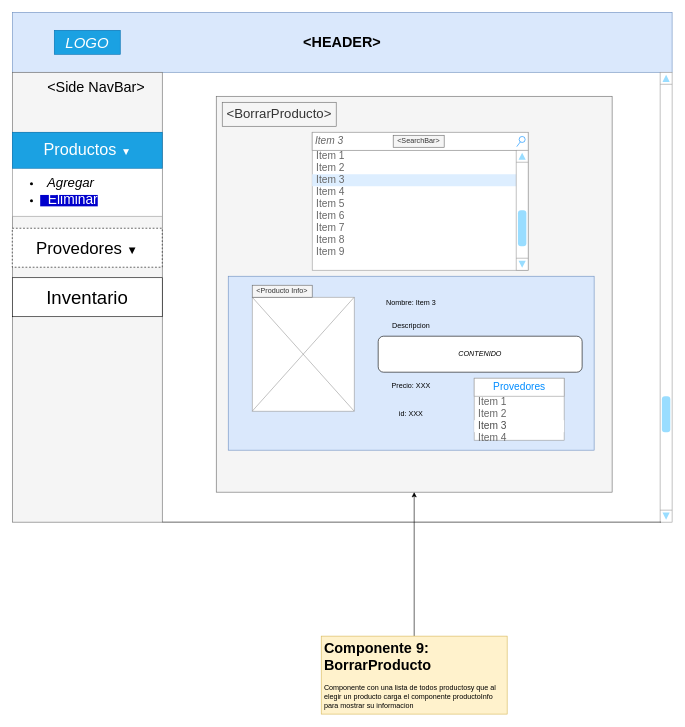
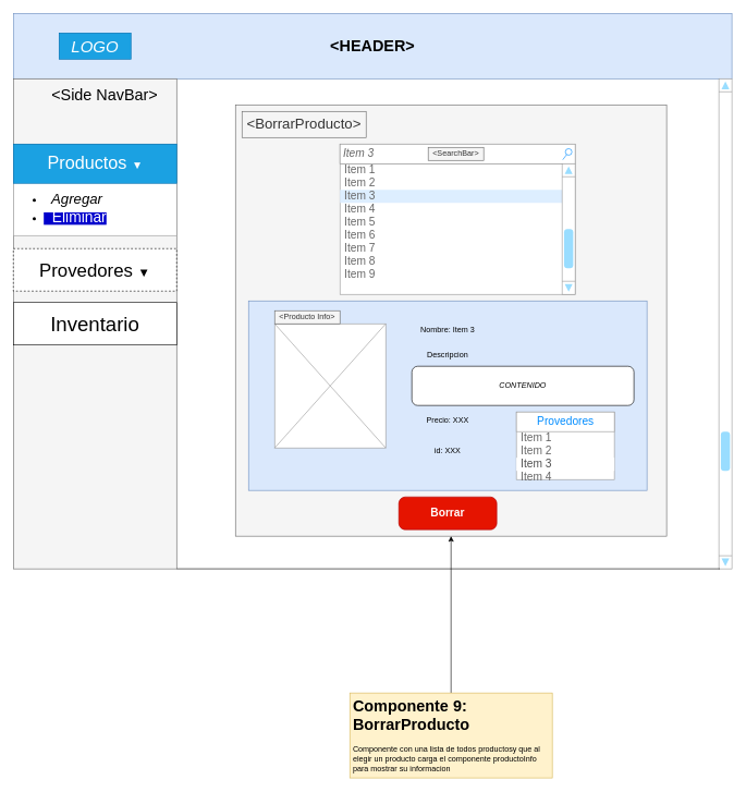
+ <mxCell id="17" value="&lt;div&gt;Borrar&lt;/div&gt;" style="strokeWidth=1;shadow=0;dashed=0;align=center;html=1;shape=mxgraph.mockup.buttons.button;strokeColor=#B20000;fontColor=#ffffff;mainText=;buttonStyle=round;fontSize=17;fontStyle=1;fillColor=#e51400;whiteSpace=wrap;" parent="1" vertex="1"><mxGeometry x="610" y="760" width="150" height="50" as="geometry" /></mxCell>
